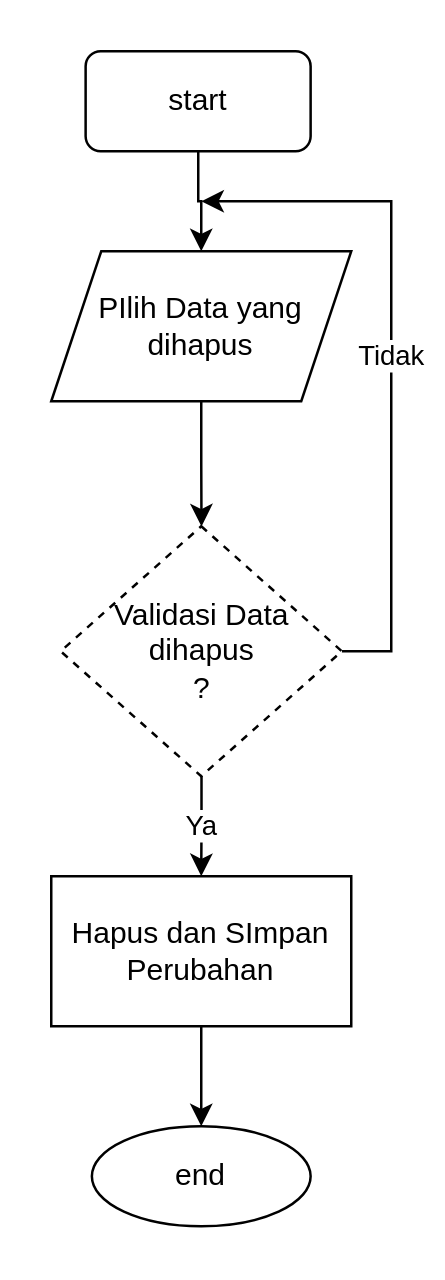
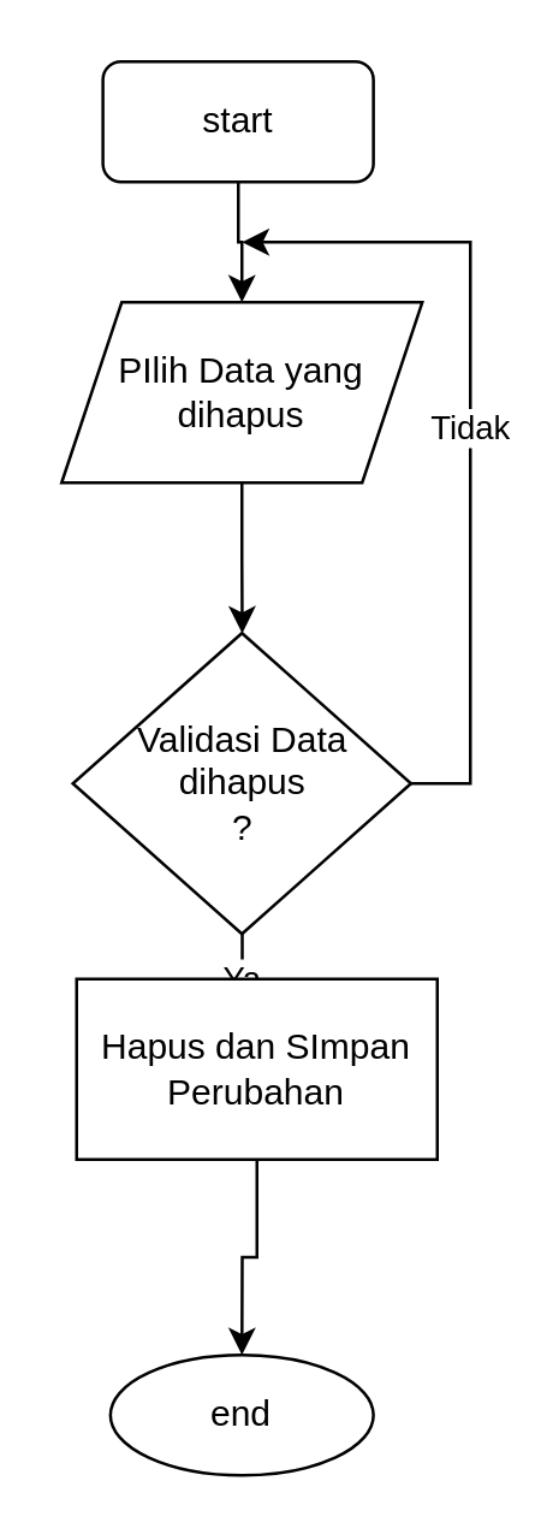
- <mxCell id="8" value="Validasi Data dihapus&lt;br&gt;?" style="rhombus;whiteSpace=wrap;html=1;dashed=1;" vertex="1" parent="1"><mxGeometry x="23.75" y="210" width="112.5" height="100" as="geometry" /></mxCell>
+ <mxCell id="8" value="Validasi Data dihapus&lt;br&gt;?" style="rhombus;whiteSpace=wrap;html=1;" vertex="1" parent="1"><mxGeometry x="23.75" y="210" width="112.5" height="100" as="geometry" /></mxCell>
- <mxCell id="10" value="Hapus dan SImpan Perubahan" style="rounded=0;whiteSpace=wrap;html=1;" vertex="1" parent="1"><mxGeometry x="20" y="350" width="120" height="60" as="geometry" /></mxCell>
+ <mxCell id="10" value="Hapus dan SImpan Perubahan" style="rounded=0;whiteSpace=wrap;html=1;" vertex="1" parent="1"><mxGeometry x="25" y="325" width="120" height="60" as="geometry" /></mxCell>
